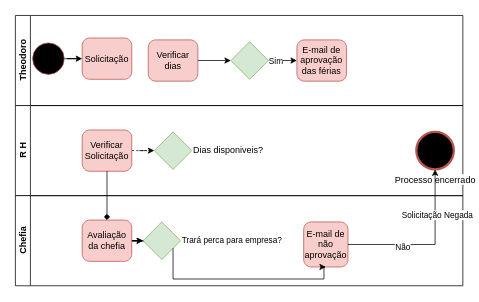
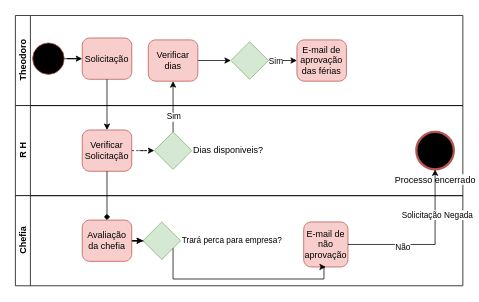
+ <mxCell id="18" style="edgeStyle=orthogonalEdgeStyle;rounded=0;orthogonalLoop=1;jettySize=auto;html=1;" edge="1" parent="1" source="15" target="7"><mxGeometry relative="1" as="geometry" /></mxCell>
+ <mxCell id="19" value="Sim" style="edgeLabel;html=1;align=center;verticalAlign=middle;resizable=0;points=[];" vertex="1" connectable="0" parent="18"><mxGeometry x="-0.373" relative="1" as="geometry"><mxPoint as="offset" /></mxGeometry></mxCell>
+ <mxCell id="17" style="edgeStyle=orthogonalEdgeStyle;rounded=0;orthogonalLoop=1;jettySize=auto;html=1;" edge="1" parent="1" source="5" target="14"><mxGeometry relative="1" as="geometry" /></mxCell>
